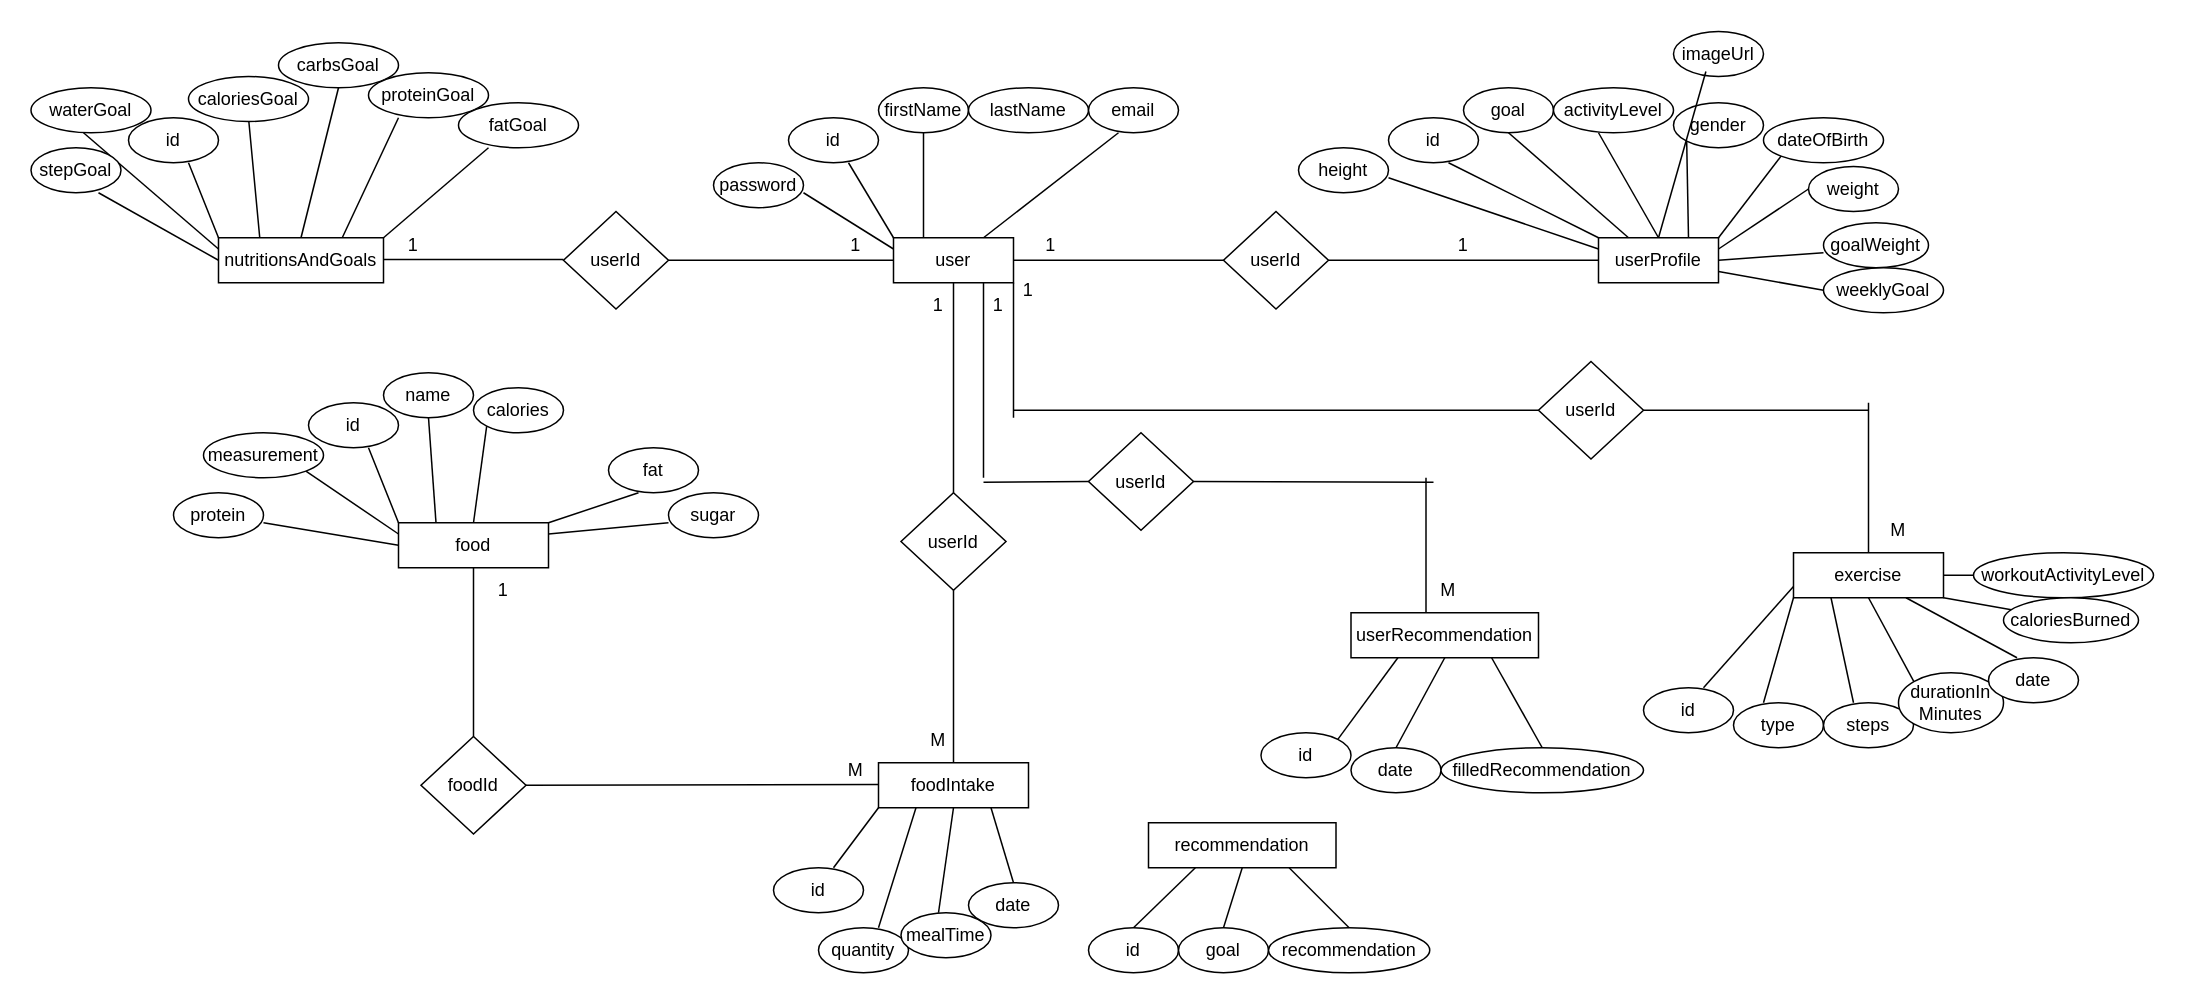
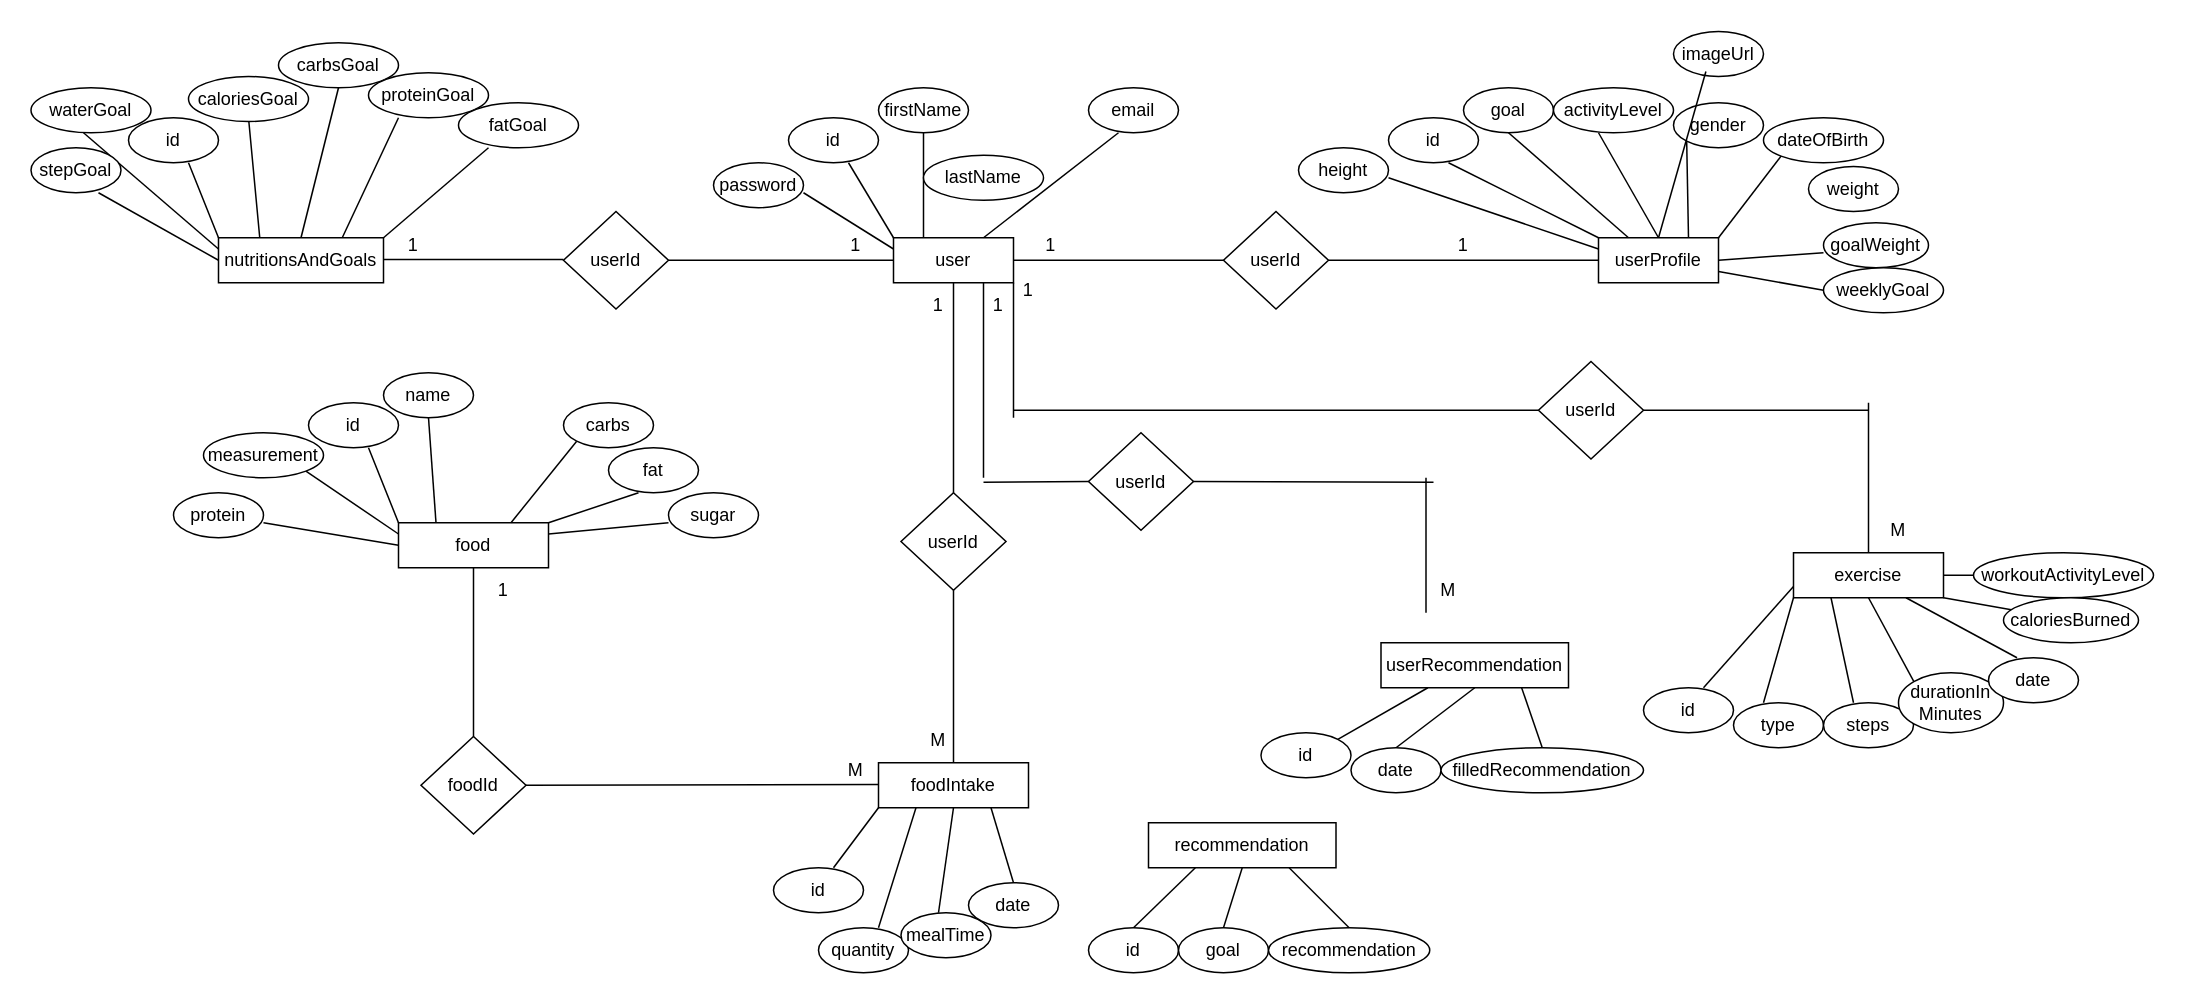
- <mxCell id="7" value="lastName" style="ellipse;whiteSpace=wrap;html=1;" parent="1" vertex="1"><mxGeometry x="645" y="58" width="80" height="30" as="geometry" /></mxCell>
+ <mxCell id="7" value="lastName" style="ellipse;whiteSpace=wrap;html=1;" parent="1" vertex="1"><mxGeometry x="615" y="103" width="80" height="30" as="geometry" /></mxCell>
- <mxCell id="28" value="" style="endArrow=none;html=1;rounded=0;exitX=1;exitY=0.25;exitDx=0;exitDy=0;entryX=0;entryY=0.5;entryDx=0;entryDy=0;" parent="1" source="12" target="29" edge="1"><mxGeometry width="50" height="50" relative="1" as="geometry"><mxPoint x="1145" y="208" as="sourcePoint" /><mxPoint x="1205" y="138" as="targetPoint" /></mxGeometry></mxCell>
- <mxCell id="59" value="calories" style="ellipse;whiteSpace=wrap;html=1;" parent="1" vertex="1"><mxGeometry x="315" y="258" width="60" height="30" as="geometry" /></mxCell>
+ <mxCell id="61" value="carbs" style="ellipse;whiteSpace=wrap;html=1;" parent="1" vertex="1"><mxGeometry x="375" y="268" width="60" height="30" as="geometry" /></mxCell>
- <mxCell id="58" value="" style="endArrow=none;html=1;rounded=0;exitX=0.5;exitY=0;exitDx=0;exitDy=0;entryX=0;entryY=1;entryDx=0;entryDy=0;" parent="1" source="51" target="59" edge="1"><mxGeometry width="50" height="50" relative="1" as="geometry"><mxPoint x="325" y="328" as="sourcePoint" /><mxPoint x="325" y="288" as="targetPoint" /></mxGeometry></mxCell>
+ <mxCell id="60" value="" style="endArrow=none;html=1;rounded=0;exitX=0.75;exitY=0;exitDx=0;exitDy=0;entryX=0;entryY=1;entryDx=0;entryDy=0;" parent="1" source="51" target="61" edge="1"><mxGeometry width="50" height="50" relative="1" as="geometry"><mxPoint x="365" y="318" as="sourcePoint" /><mxPoint x="385" y="298" as="targetPoint" /></mxGeometry></mxCell>
- <mxCell id="85" value="userRecommendation" style="rounded=0;whiteSpace=wrap;html=1;" parent="1" vertex="1"><mxGeometry x="900" y="408" width="125" height="30" as="geometry" /></mxCell>
+ <mxCell id="85" value="userRecommendation" style="rounded=0;whiteSpace=wrap;html=1;" parent="1" vertex="1"><mxGeometry x="920" y="428" width="125" height="30" as="geometry" /></mxCell>
